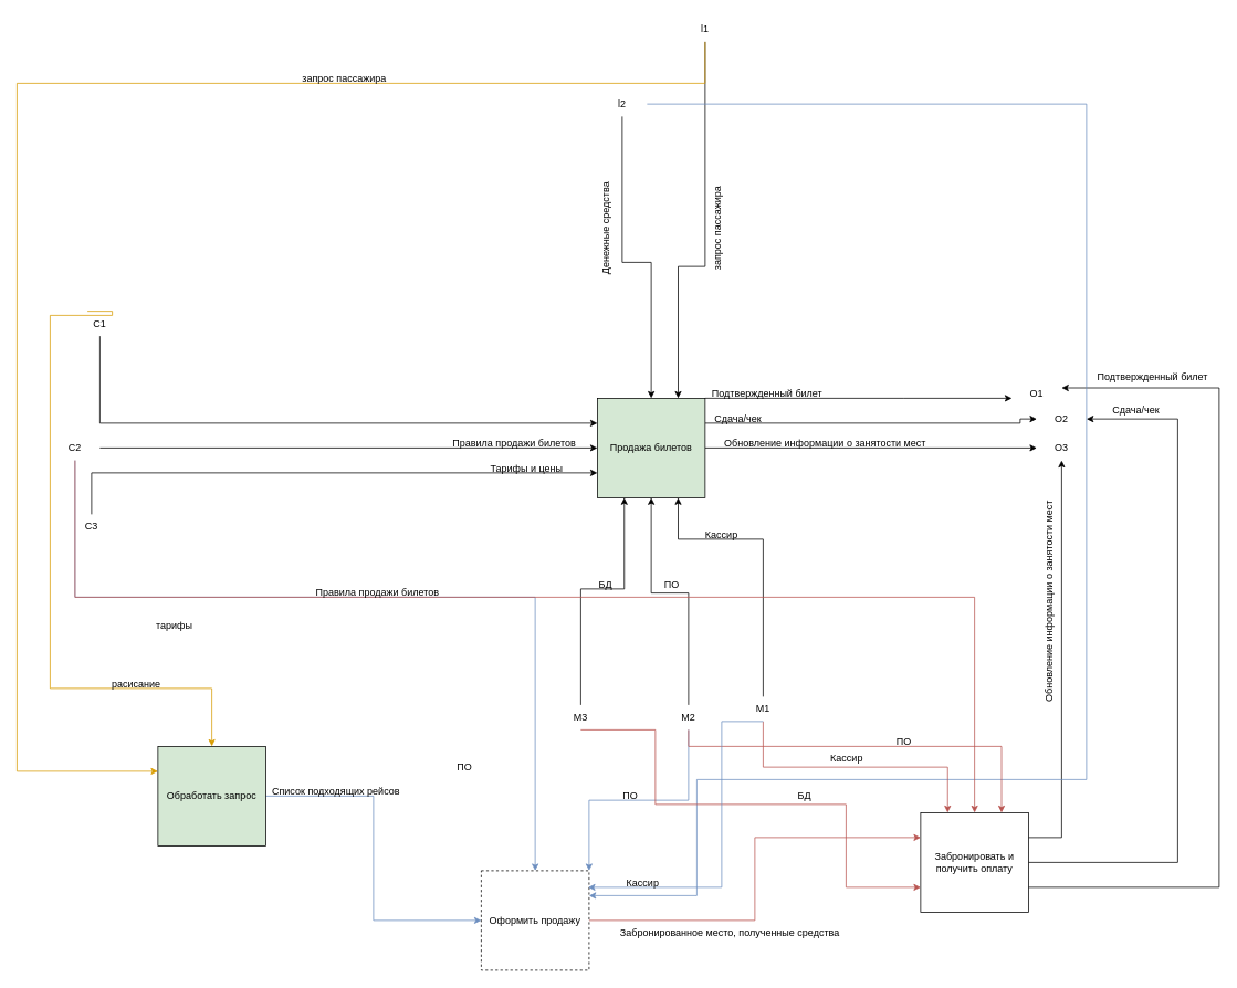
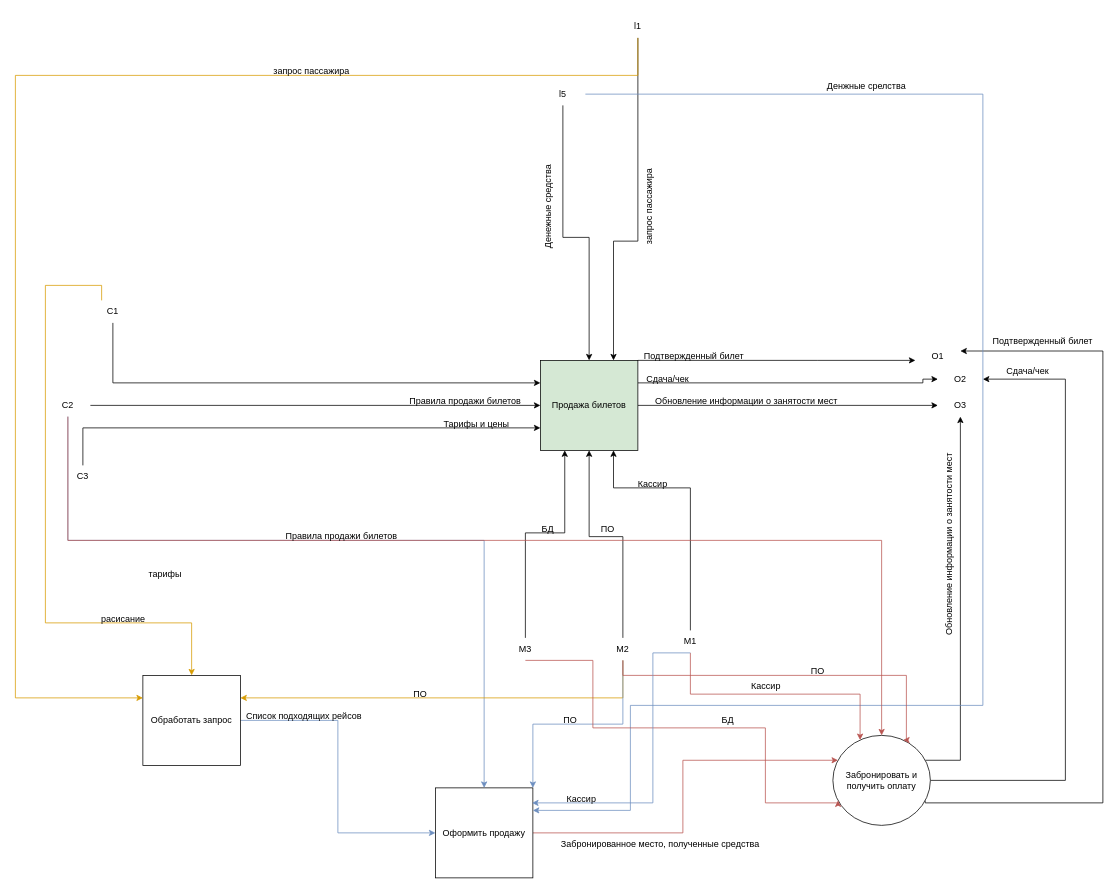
+ <mxCell id="58" value="Денжные срелства" style="text;html=1;whiteSpace=wrap;strokeColor=none;fillColor=none;align=center;verticalAlign=middle;rounded=0;" vertex="1" parent="1"><mxGeometry x="1070" y="100" width="170" height="30" as="geometry" /></mxCell>
- <mxCell id="35" value="l2" style="text;html=1;whiteSpace=wrap;strokeColor=none;fillColor=none;align=center;verticalAlign=middle;rounded=0;" vertex="1" parent="1"><mxGeometry x="720" y="110" width="60" height="30" as="geometry" /></mxCell>
+ <mxCell id="35" value="l5" style="text;html=1;whiteSpace=wrap;strokeColor=none;fillColor=none;align=center;verticalAlign=middle;rounded=0;" vertex="1" parent="1"><mxGeometry x="720" y="110" width="60" height="30" as="geometry" /></mxCell>
- <mxCell id="39" value="С1" style="text;html=1;whiteSpace=wrap;strokeColor=none;fillColor=none;align=center;verticalAlign=middle;rounded=0;" vertex="1" parent="1"><mxGeometry x="90" y="375" width="60" height="30" as="geometry" /></mxCell>
+ <mxCell id="39" value="С1" style="text;html=1;whiteSpace=wrap;strokeColor=none;fillColor=none;align=center;verticalAlign=middle;rounded=0;" vertex="1" parent="1"><mxGeometry x="120" y="400" width="60" height="30" as="geometry" /></mxCell>
- <mxCell id="56" value="тарифы" style="text;html=1;whiteSpace=wrap;strokeColor=none;fillColor=none;align=center;verticalAlign=middle;rounded=0;" vertex="1" parent="1"><mxGeometry x="180" y="740" width="60" height="30" as="geometry" /></mxCell>
+ <mxCell id="56" value="тарифы" style="text;html=1;whiteSpace=wrap;strokeColor=none;fillColor=none;align=center;verticalAlign=middle;rounded=0;" vertex="1" parent="1"><mxGeometry x="190" y="750" width="60" height="30" as="geometry" /></mxCell>
+ <mxCell id="46" style="edgeStyle=orthogonalEdgeStyle;rounded=0;orthogonalLoop=1;jettySize=auto;html=1;exitX=0.5;exitY=1;exitDx=0;exitDy=0;entryX=1;entryY=0.25;entryDx=0;entryDy=0;fillColor=#ffe6cc;strokeColor=#d79b00;" edge="1" parent="1" source="49" target="3"><mxGeometry relative="1" as="geometry" /></mxCell>
- <mxCell id="3" value="Обработать запрос" style="rounded=0;whiteSpace=wrap;html=1;fillColor=#d5e8d4;" vertex="1" parent="1"><mxGeometry x="190" y="900" width="130" height="120" as="geometry" /></mxCell>
+ <mxCell id="3" value="Обработать запрос" style="rounded=0;whiteSpace=wrap;html=1;" vertex="1" parent="1"><mxGeometry x="190" y="900" width="130" height="120" as="geometry" /></mxCell>
- <mxCell id="7" value="Забронировать и получить оплату" style="rounded=0;whiteSpace=wrap;html=1;" vertex="1" parent="1"><mxGeometry x="1110" y="980" width="130" height="120" as="geometry" /></mxCell>
+ <mxCell id="7" value="Забронировать и получить оплату" style="ellipse;whiteSpace=wrap;html=1;" vertex="1" parent="1"><mxGeometry x="1110" y="980" width="130" height="120" as="geometry" /></mxCell>
- <mxCell id="9" value="Оформить продажу" style="rounded=0;whiteSpace=wrap;html=1;dashed=1;" vertex="1" parent="1"><mxGeometry x="580" y="1050" width="130" height="120" as="geometry" /></mxCell>
+ <mxCell id="9" value="Оформить продажу" style="rounded=0;whiteSpace=wrap;html=1;" vertex="1" parent="1"><mxGeometry x="580" y="1050" width="130" height="120" as="geometry" /></mxCell>
